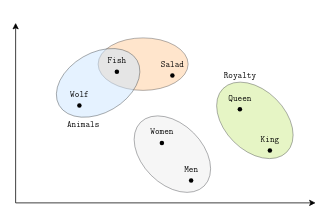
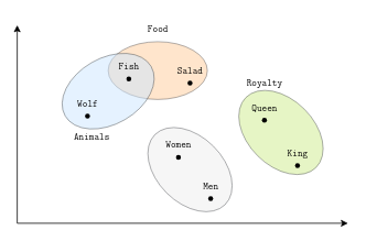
+ <mxCell id="23" value="Food" style="text;html=1;align=center;verticalAlign=middle;resizable=0;points=[];autosize=1;strokeColor=none;fillColor=none;fontFamily=LM Mono 12;" parent="1" vertex="1"><mxGeometry x="165" y="20" width="50" height="30" as="geometry" /></mxCell>
